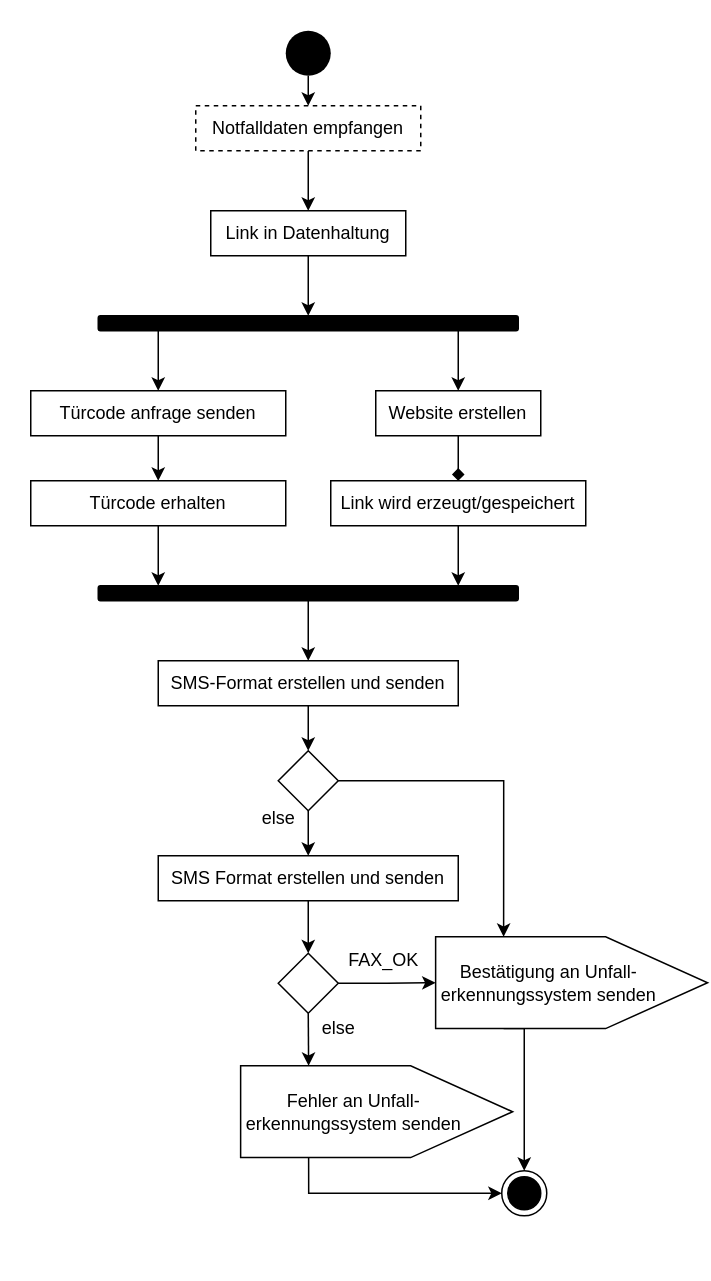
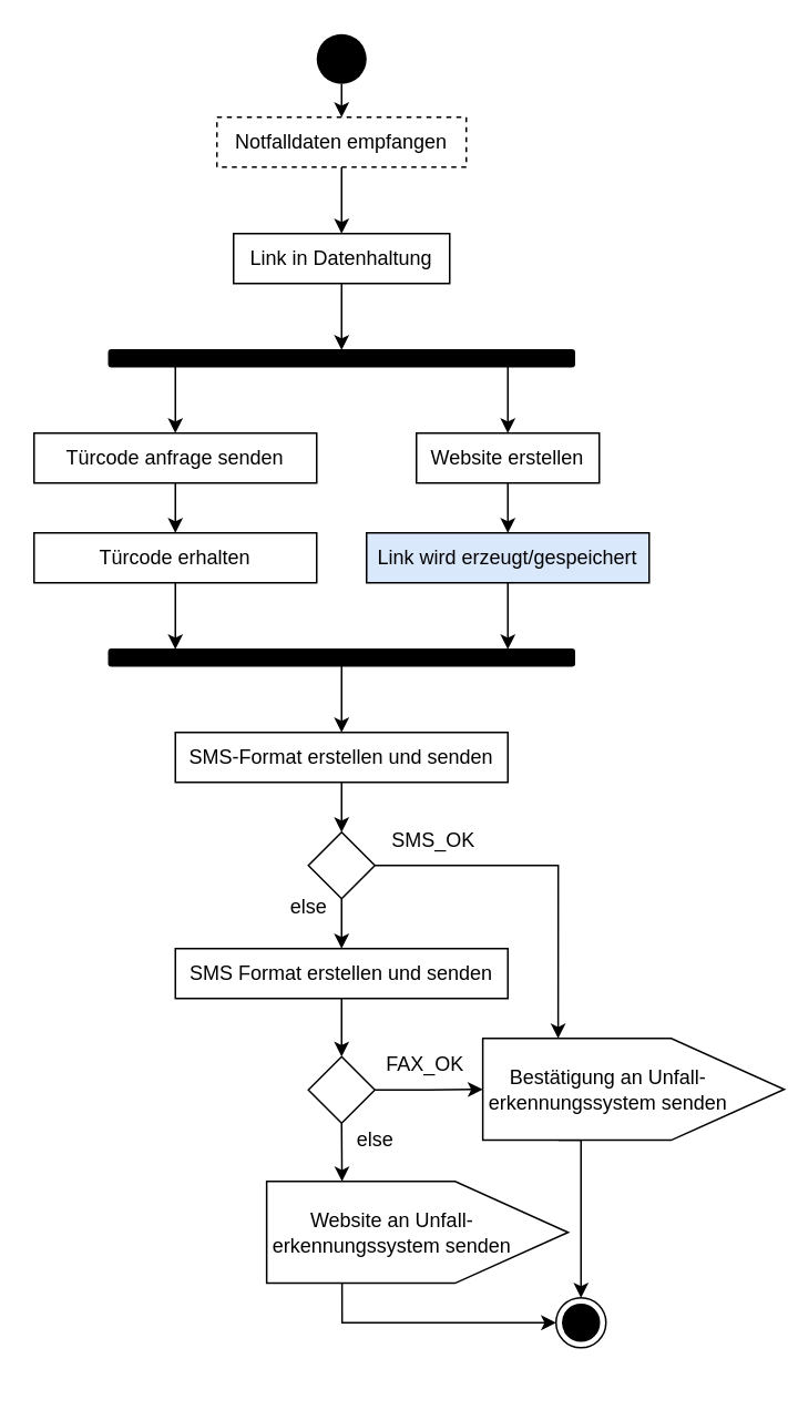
- <mxCell id="12" style="edgeStyle=orthogonalEdgeStyle;rounded=0;orthogonalLoop=1;jettySize=auto;html=1;exitX=0.5;exitY=1;exitDx=0;exitDy=0;endArrow=diamond;" parent="1" source="13" target="16" edge="1"><mxGeometry relative="1" as="geometry"><mxPoint x="225" y="270" as="targetPoint" /></mxGeometry></mxCell>
+ <mxCell id="12" style="edgeStyle=orthogonalEdgeStyle;rounded=0;orthogonalLoop=1;jettySize=auto;html=1;exitX=0.5;exitY=1;exitDx=0;exitDy=0;" parent="1" source="13" target="16" edge="1"><mxGeometry relative="1" as="geometry"><mxPoint x="225" y="270" as="targetPoint" /></mxGeometry></mxCell>
- <mxCell id="16" value="Link wird erzeugt/gespeichert" style="whiteSpace=wrap;html=1;" parent="1" vertex="1"><mxGeometry x="220" y="320" width="170" height="30" as="geometry" /></mxCell>
+ <mxCell id="16" value="Link wird erzeugt/gespeichert" style="whiteSpace=wrap;html=1;fillColor=#dae8fc;" parent="1" vertex="1"><mxGeometry x="220" y="320" width="170" height="30" as="geometry" /></mxCell>
+ <mxCell id="19" value="SMS_OK" style="text;html=1;align=center;verticalAlign=middle;resizable=0;points=[];autosize=1;strokeColor=none;fillColor=none;" parent="1" vertex="1"><mxGeometry x="225" y="490" width="70" height="30" as="geometry" /></mxCell>
- <mxCell id="30" value="&lt;span style=&quot;background-color: rgb(255, 255, 255);&quot;&gt;Fehler an Unfall-&lt;br&gt;erkennungssystem senden&lt;/span&gt;" style="text;html=1;align=center;verticalAlign=middle;resizable=0;points=[];autosize=1;strokeColor=none;fillColor=none;" parent="1" vertex="1"><mxGeometry x="150" y="720.66" width="170" height="40" as="geometry" /></mxCell>
+ <mxCell id="30" value="&lt;span style=&quot;background-color: rgb(255, 255, 255);&quot;&gt;Website an Unfall-&lt;br&gt;erkennungssystem senden&lt;/span&gt;" style="text;html=1;align=center;verticalAlign=middle;resizable=0;points=[];autosize=1;strokeColor=none;fillColor=none;" parent="1" vertex="1"><mxGeometry x="150" y="720.66" width="170" height="40" as="geometry" /></mxCell>
